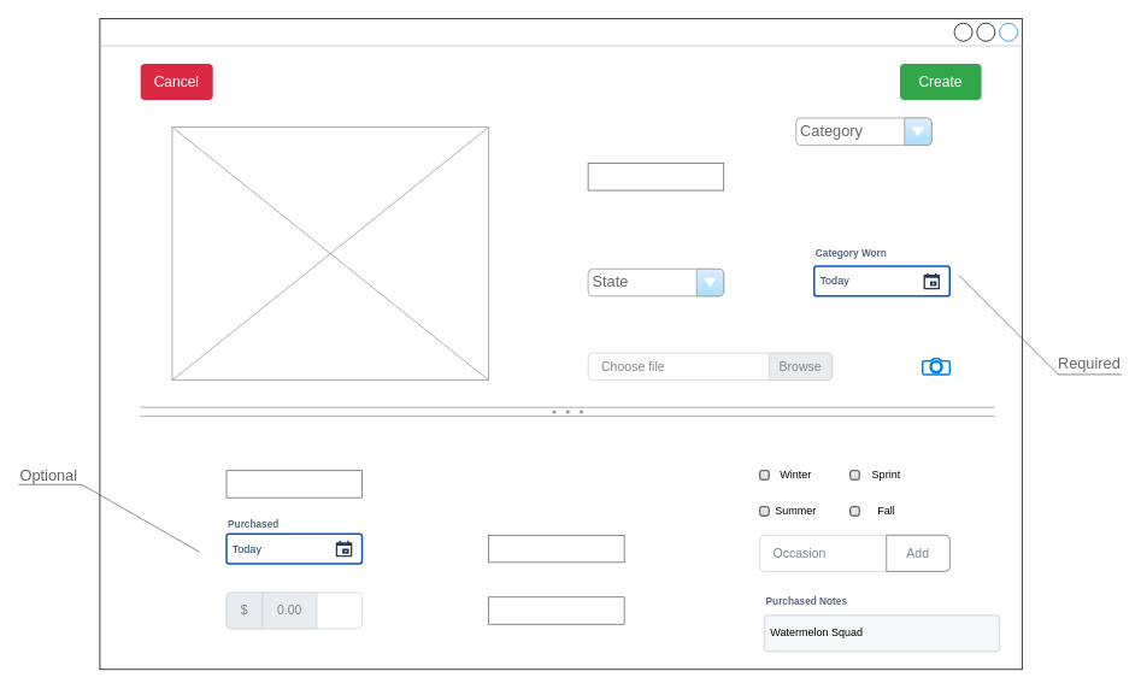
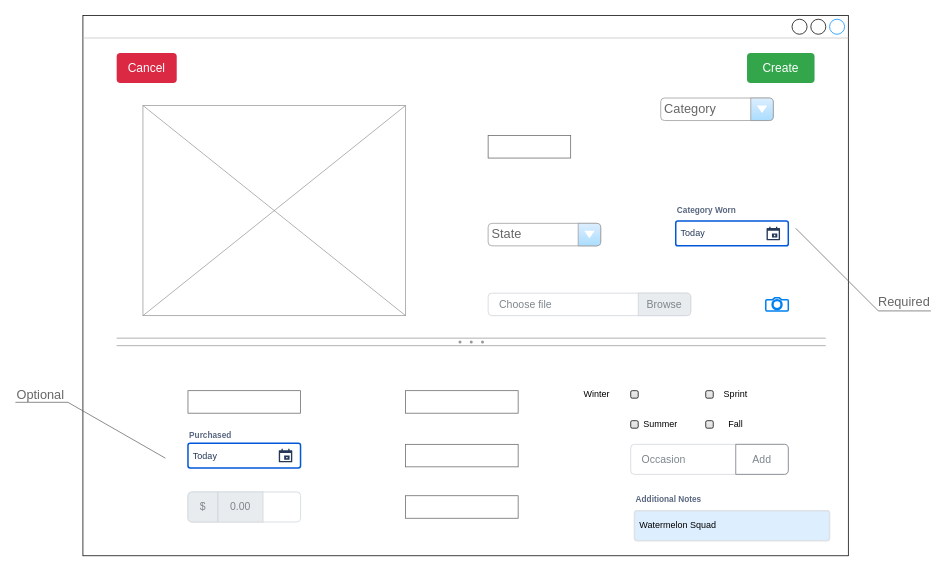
- <mxCell id="3" value="&lt;font color=&quot;#ffffff&quot;&gt;Name&lt;/font&gt;" style="strokeWidth=1;shadow=0;dashed=0;align=center;html=1;shape=mxgraph.mockup.text.textBox;fontColor=#666666;align=left;fontSize=17;spacingLeft=4;spacingTop=-3;whiteSpace=wrap;strokeColor=#666666;mainText=" vertex="1" parent="1"><mxGeometry x="650" y="180" width="150" height="30" as="geometry" /></mxCell>
+ <mxCell id="3" value="&lt;font color=&quot;#ffffff&quot;&gt;Name&lt;/font&gt;" style="strokeWidth=1;shadow=0;dashed=0;align=center;html=1;shape=mxgraph.mockup.text.textBox;fontColor=#666666;align=left;fontSize=17;spacingLeft=4;spacingTop=-3;whiteSpace=wrap;strokeColor=#666666;mainText=" vertex="1" parent="1"><mxGeometry x="650" y="180" width="110" height="30" as="geometry" /></mxCell>
- <mxCell id="29" value="Winter" style="text;html=1;strokeColor=none;fillColor=none;align=center;verticalAlign=middle;whiteSpace=wrap;rounded=0;" vertex="1" parent="1"><mxGeometry x="850" y="510" width="60" height="30" as="geometry" /></mxCell>
+ <mxCell id="29" value="Winter" style="text;html=1;strokeColor=none;fillColor=none;align=center;verticalAlign=middle;whiteSpace=wrap;rounded=0;" vertex="1" parent="1"><mxGeometry x="765" y="510" width="60" height="30" as="geometry" /></mxCell>
+ <mxCell id="19" value="&lt;font color=&quot;#ffffff&quot;&gt;Color&lt;/font&gt;" style="strokeWidth=1;shadow=0;dashed=0;align=center;html=1;shape=mxgraph.mockup.text.textBox;fontColor=#666666;align=left;fontSize=17;spacingLeft=4;spacingTop=-3;whiteSpace=wrap;strokeColor=#666666;mainText=" vertex="1" parent="1"><mxGeometry x="540" y="520" width="150" height="30" as="geometry" /></mxCell>
- <mxCell id="35" value="Purchased Notes" style="fillColor=none;strokeColor=none;html=1;fontSize=11;fontStyle=0;align=left;fontColor=#596780;fontStyle=1;fontSize=11" vertex="1" parent="1"><mxGeometry x="845" y="655" width="240" height="20" as="geometry" /></mxCell>
+ <mxCell id="35" value="Additional Notes" style="fillColor=none;strokeColor=none;html=1;fontSize=11;fontStyle=0;align=left;fontColor=#596780;fontStyle=1;fontSize=11" vertex="1" parent="1"><mxGeometry x="845" y="655" width="240" height="20" as="geometry" /></mxCell>
- <mxCell id="36" value="Watermelon Squad" style="rounded=1;arcSize=9;fillColor=#F7F8F9;align=left;spacingLeft=5;strokeColor=#DEE1E6;html=1;strokeWidth=2;fontSize=12" vertex="1" parent="1"><mxGeometry x="845" y="680" width="260" height="40" as="geometry" /></mxCell>
+ <mxCell id="36" value="Watermelon Squad" style="rounded=1;arcSize=9;fillColor=#ddeeff;align=left;spacingLeft=5;strokeColor=#DEE1E6;html=1;strokeWidth=2;fontSize=12;" vertex="1" parent="1"><mxGeometry x="845" y="680" width="260" height="40" as="geometry" /></mxCell>
